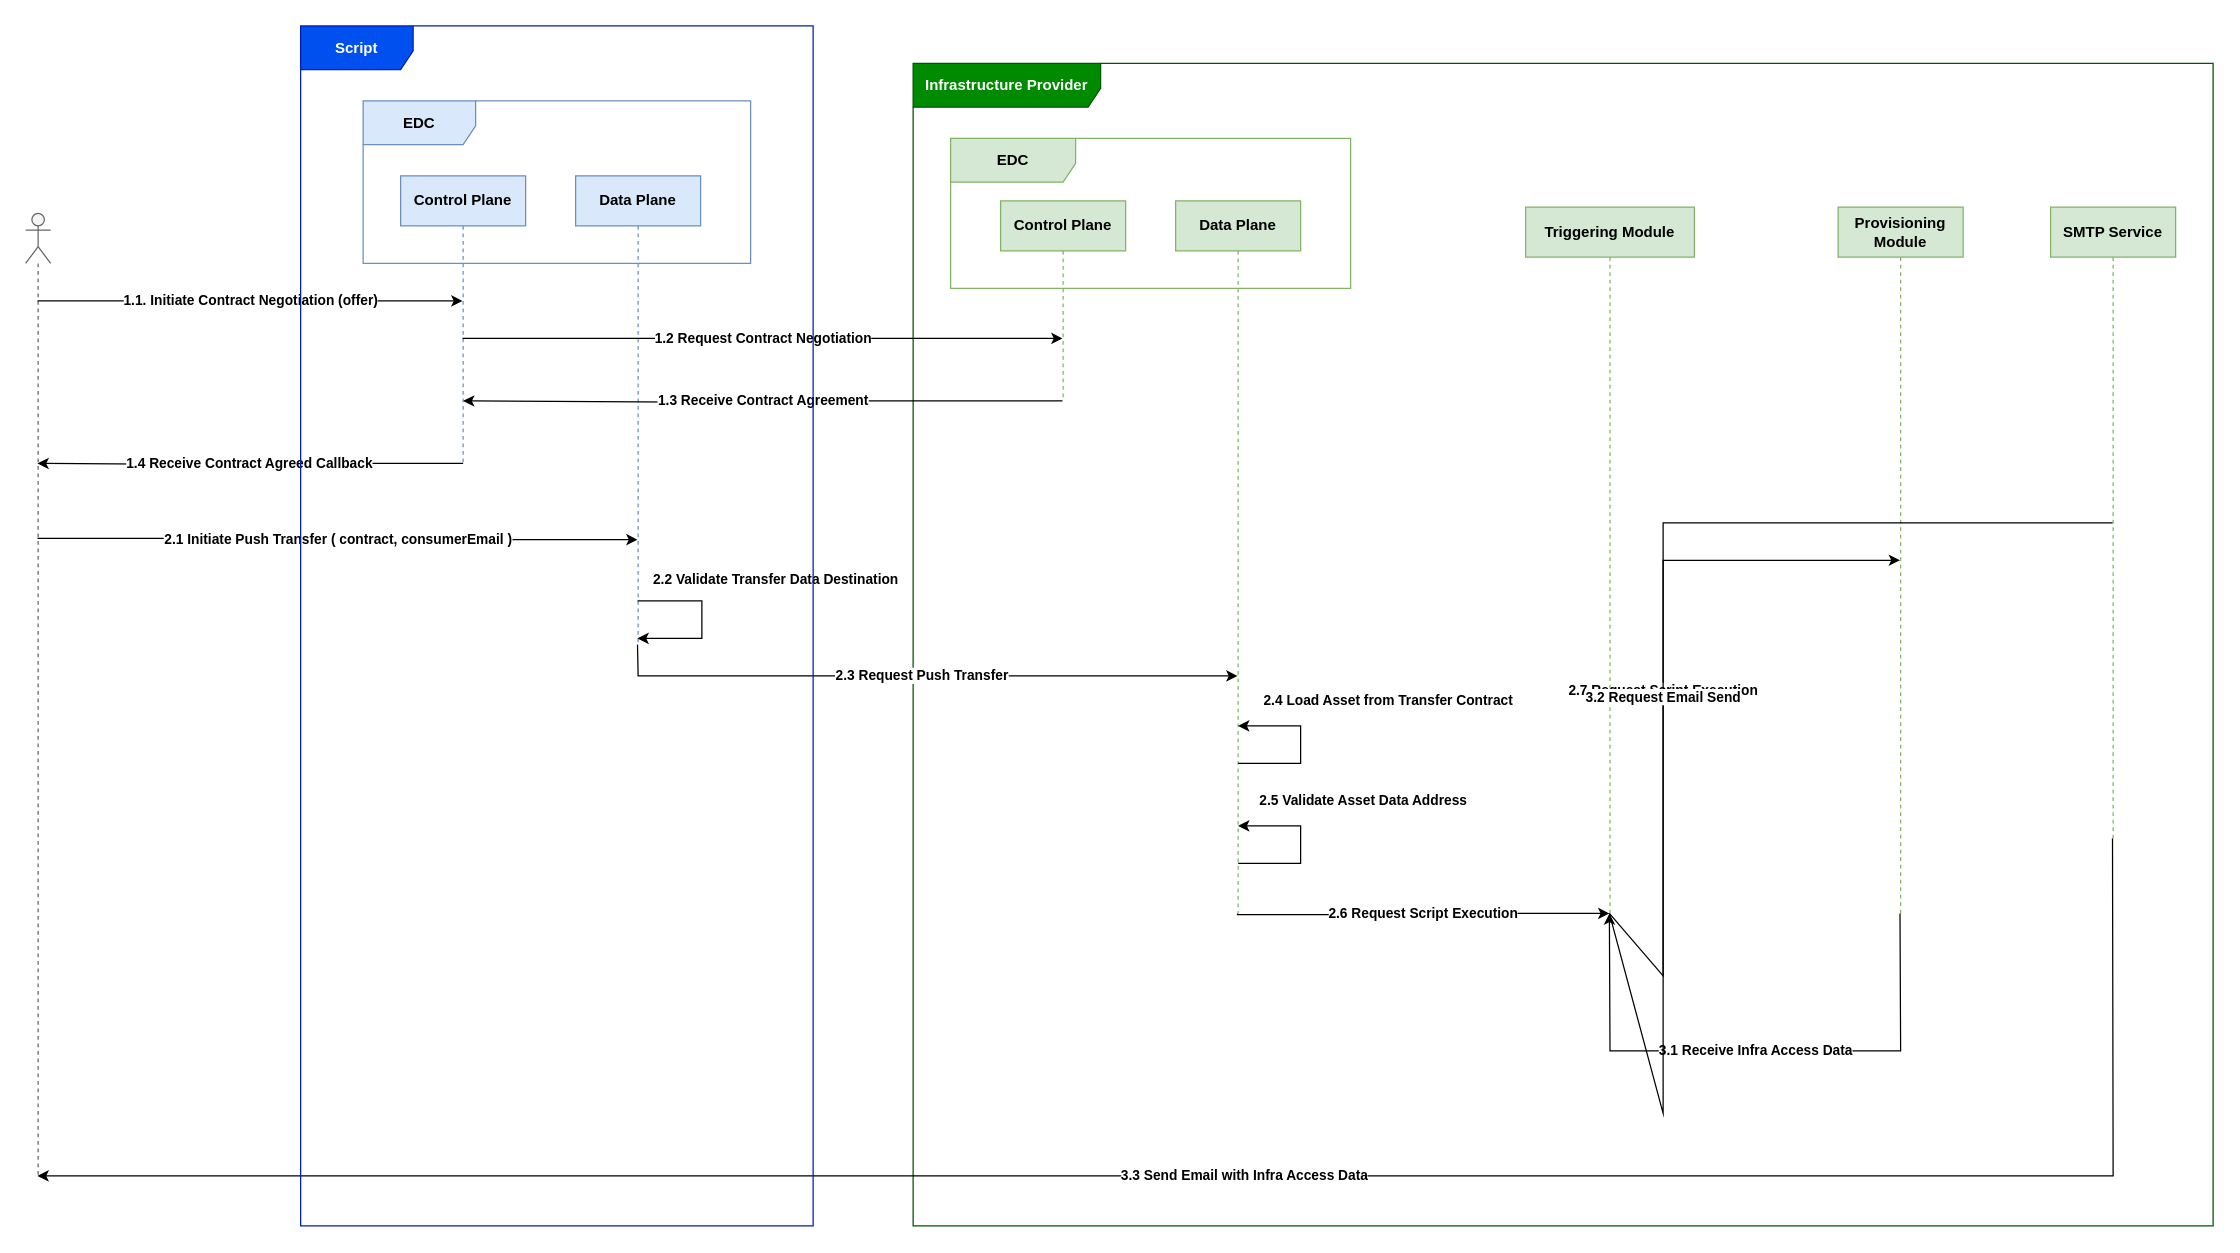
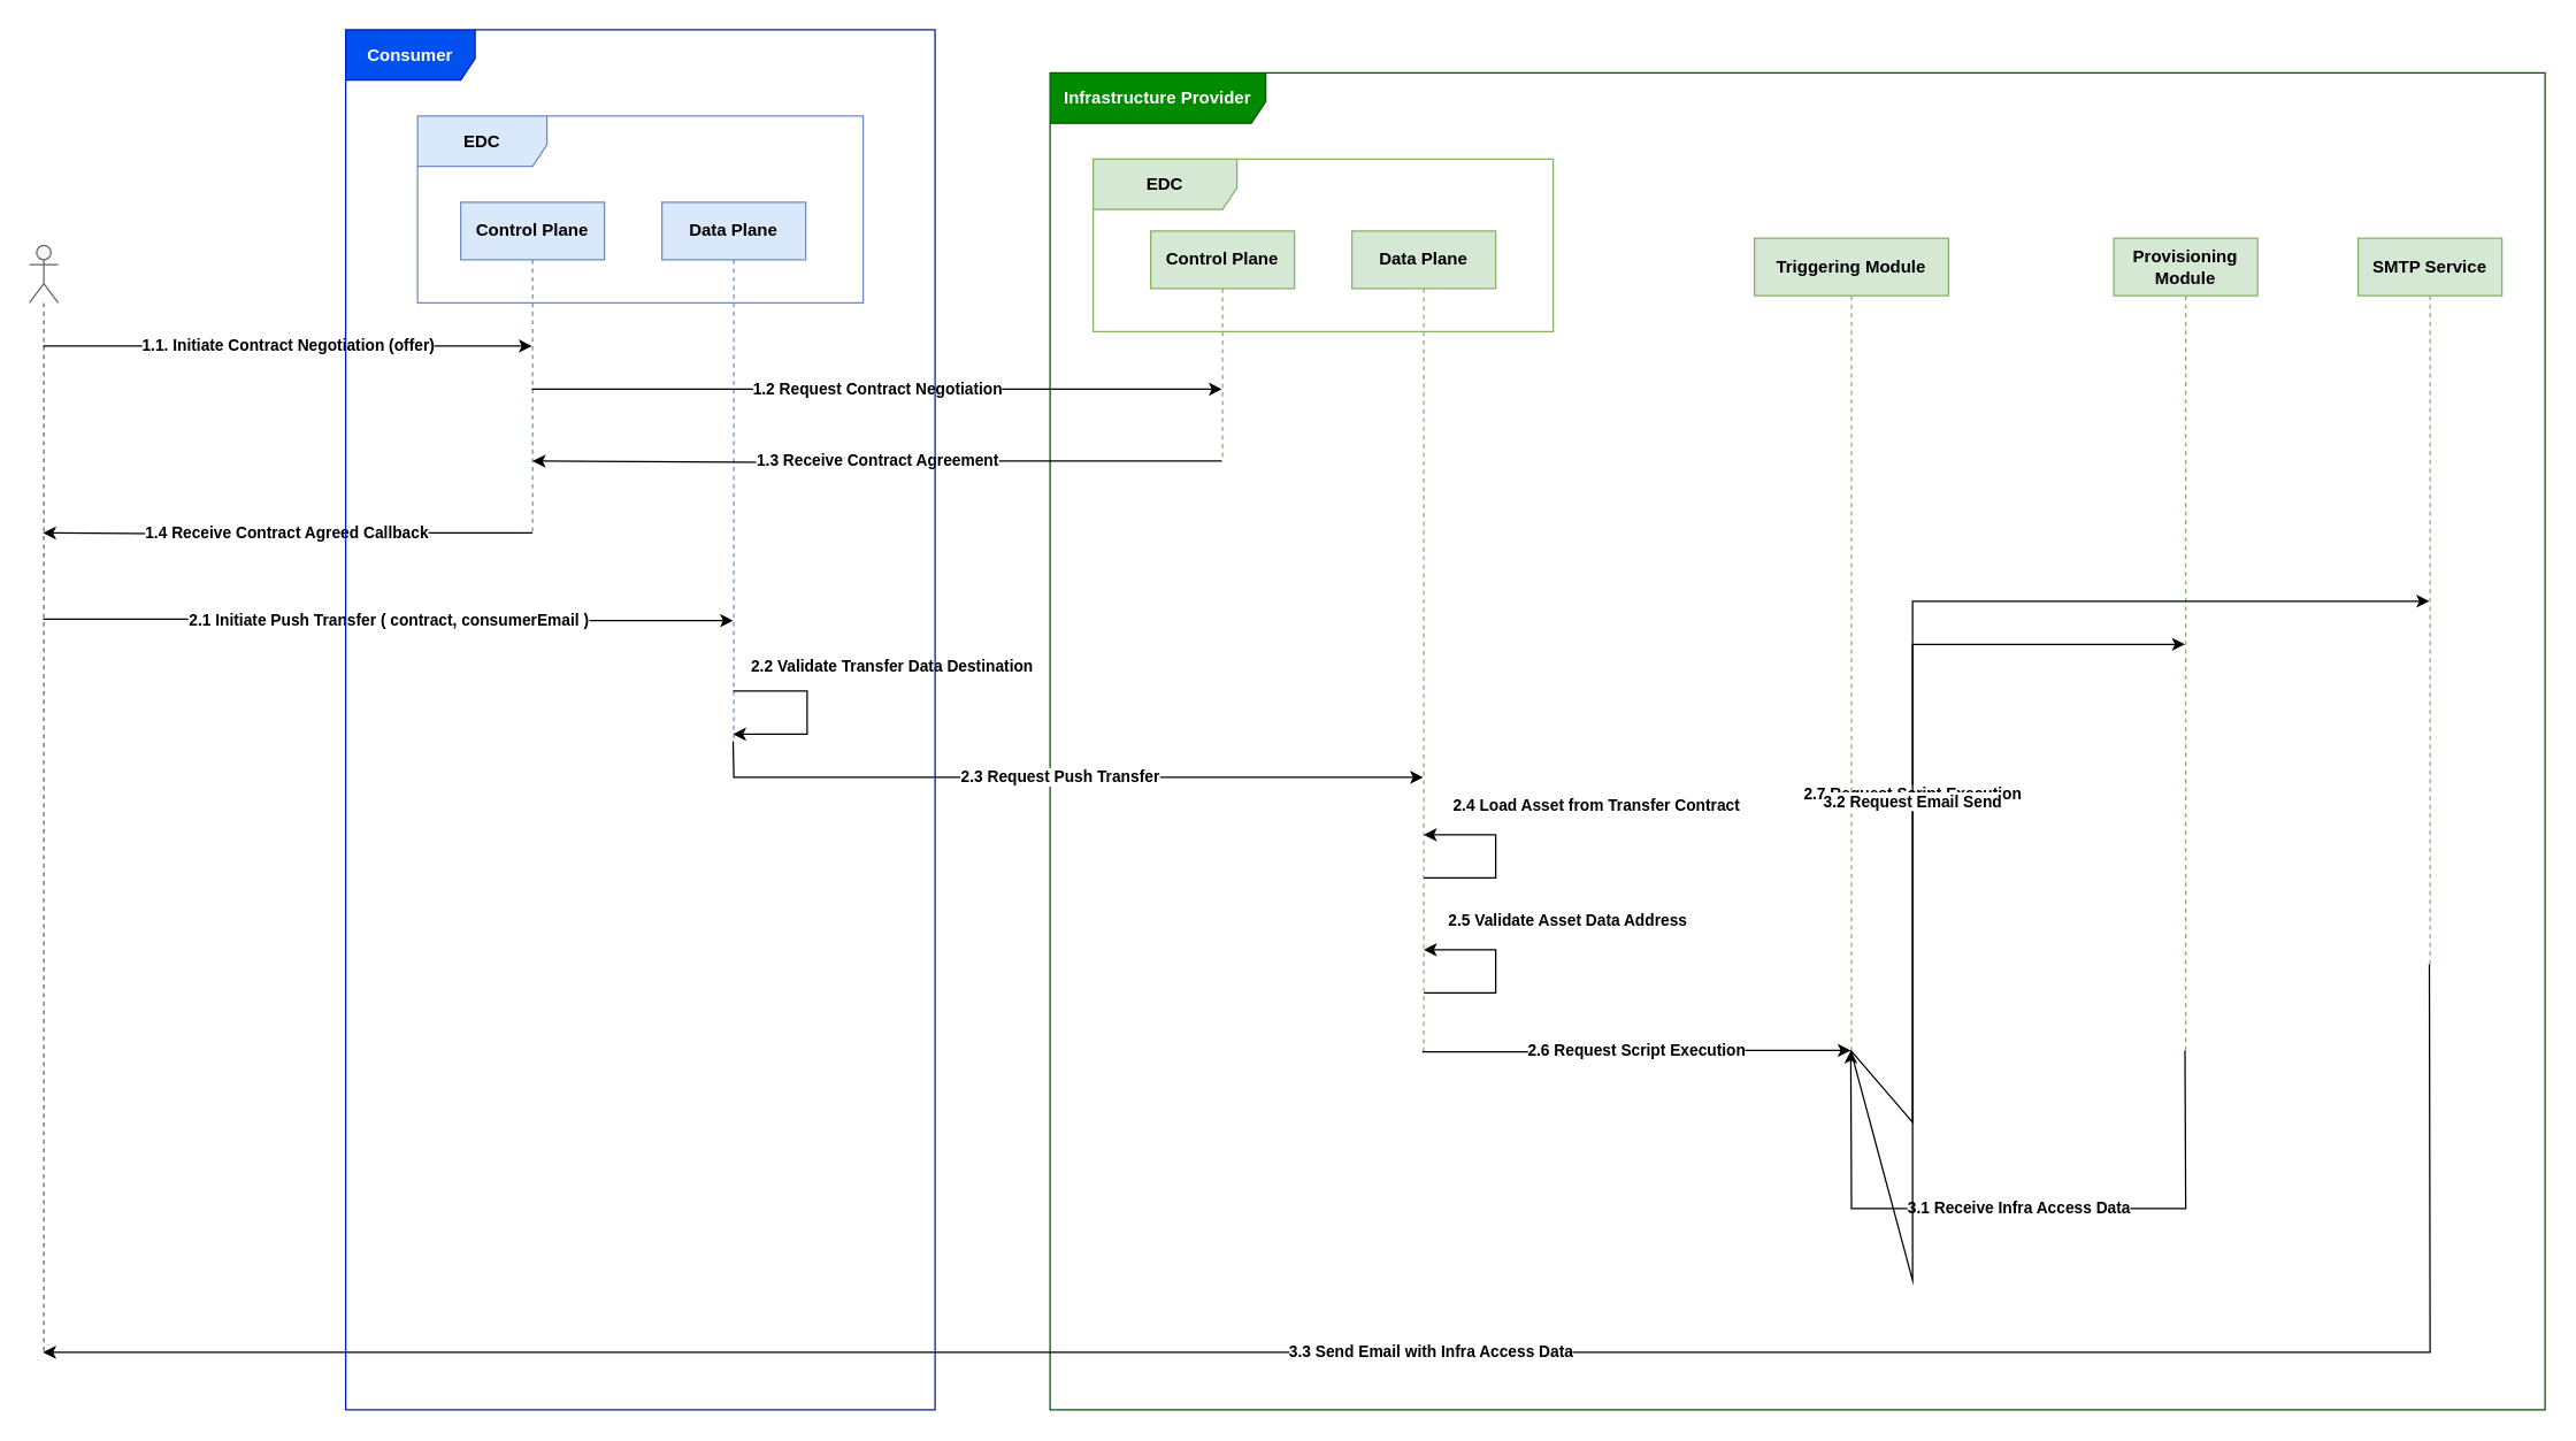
- <mxCell id="27" value="Script" style="shape=umlFrame;whiteSpace=wrap;html=1;pointerEvents=0;fillColor=#0050ef;strokeColor=#001DBC;fontStyle=1;width=90;height=35;fontColor=#ffffff;" vertex="1" parent="1"><mxGeometry x="240" y="20" width="410" height="960" as="geometry" /></mxCell>
+ <mxCell id="27" value="Consumer" style="shape=umlFrame;whiteSpace=wrap;html=1;pointerEvents=0;fillColor=#0050ef;strokeColor=#001DBC;fontStyle=1;width=90;height=35;fontColor=#ffffff;" vertex="1" parent="1"><mxGeometry x="240" y="20" width="410" height="960" as="geometry" /></mxCell>
- <mxCell id="26" value="3.2 Request Email Send" style="edgeStyle=orthogonalEdgeStyle;rounded=0;orthogonalLoop=1;jettySize=auto;html=1;curved=0;fontStyle=1;endArrow=none;" edge="1" parent="1" source="13" target="25"><mxGeometry relative="1" as="geometry"><mxPoint x="1300" y="930" as="sourcePoint" /><mxPoint x="1550" y="930" as="targetPoint" /><Array as="points"><mxPoint x="1330" y="890" /><mxPoint x="1330" y="890" /></Array></mxGeometry></mxCell>
+ <mxCell id="26" value="3.2 Request Email Send" style="edgeStyle=orthogonalEdgeStyle;rounded=0;orthogonalLoop=1;jettySize=auto;html=1;curved=0;fontStyle=1" edge="1" parent="1" source="13" target="25"><mxGeometry relative="1" as="geometry"><mxPoint x="1300" y="930" as="sourcePoint" /><mxPoint x="1550" y="930" as="targetPoint" /><Array as="points"><mxPoint x="1330" y="890" /><mxPoint x="1330" y="890" /></Array></mxGeometry></mxCell>
